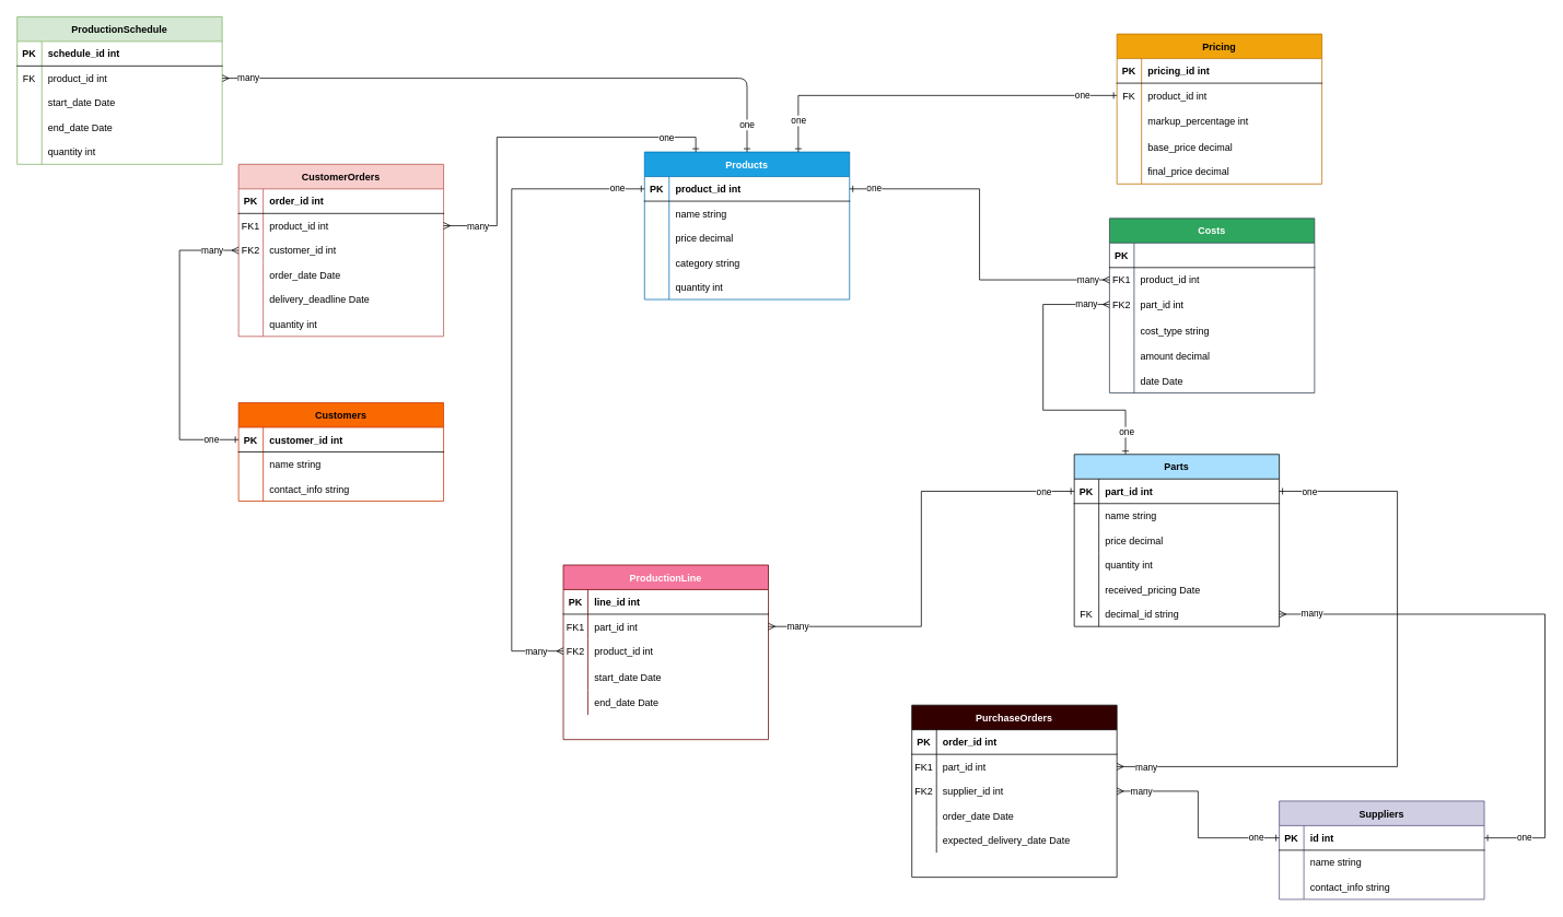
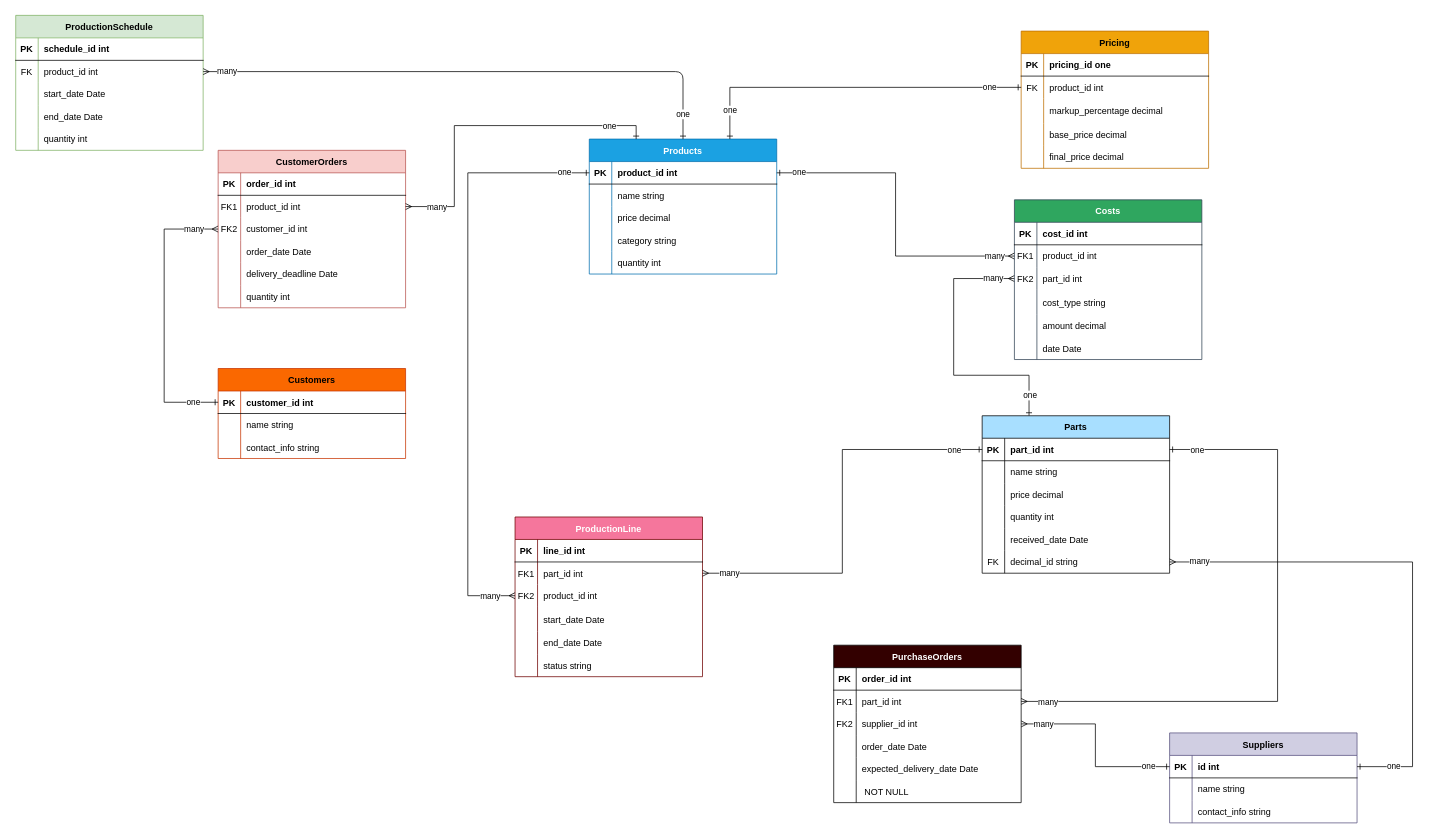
- <mxCell id="155" value="pricing_id int" style="shape=partialRectangle;overflow=hidden;connectable=0;fillColor=none;top=0;left=0;bottom=0;right=0;align=left;spacingLeft=6;fontStyle=1;" vertex="1" parent="153"><mxGeometry x="30" width="220" height="30" as="geometry"><mxRectangle width="220" height="30" as="alternateBounds" /></mxGeometry></mxCell>
+ <mxCell id="155" value="pricing_id one" style="shape=partialRectangle;overflow=hidden;connectable=0;fillColor=none;top=0;left=0;bottom=0;right=0;align=left;spacingLeft=6;fontStyle=1;" vertex="1" parent="153"><mxGeometry x="30" width="220" height="30" as="geometry"><mxRectangle width="220" height="30" as="alternateBounds" /></mxGeometry></mxCell>
- <mxCell id="161" value="markup_percentage int" style="shape=partialRectangle;overflow=hidden;connectable=0;fillColor=none;top=0;left=0;bottom=0;right=0;align=left;spacingLeft=6;" vertex="1" parent="159"><mxGeometry x="30" width="220" height="33" as="geometry"><mxRectangle width="220" height="33" as="alternateBounds" /></mxGeometry></mxCell>
+ <mxCell id="161" value="markup_percentage decimal" style="shape=partialRectangle;overflow=hidden;connectable=0;fillColor=none;top=0;left=0;bottom=0;right=0;align=left;spacingLeft=6;" vertex="1" parent="159"><mxGeometry x="30" width="220" height="33" as="geometry"><mxRectangle width="220" height="33" as="alternateBounds" /></mxGeometry></mxCell>
+ <mxCell id="136" value="cost_id int" style="shape=partialRectangle;overflow=hidden;connectable=0;fillColor=none;top=0;left=0;bottom=0;right=0;align=left;spacingLeft=6;fontStyle=1;" vertex="1" parent="134"><mxGeometry x="30" width="220" height="30" as="geometry"><mxRectangle width="220" height="30" as="alternateBounds" /></mxGeometry></mxCell>
- <mxCell id="20" value="received_pricing Date" style="shape=partialRectangle;overflow=hidden;connectable=0;fillColor=none;top=0;left=0;bottom=0;right=0;align=left;spacingLeft=6;" parent="18" vertex="1"><mxGeometry x="30" width="220" height="30" as="geometry"><mxRectangle width="220" height="30" as="alternateBounds" /></mxGeometry></mxCell>
+ <mxCell id="20" value="received_date Date" style="shape=partialRectangle;overflow=hidden;connectable=0;fillColor=none;top=0;left=0;bottom=0;right=0;align=left;spacingLeft=6;" parent="18" vertex="1"><mxGeometry x="30" width="220" height="30" as="geometry"><mxRectangle width="220" height="30" as="alternateBounds" /></mxGeometry></mxCell>
+ <mxCell id="132" value="status string" style="shape=partialRectangle;overflow=hidden;connectable=0;fillColor=none;top=0;left=0;bottom=0;right=0;align=left;spacingLeft=6;" vertex="1" parent="130"><mxGeometry x="30" width="220" height="30" as="geometry"><mxRectangle width="220" height="30" as="alternateBounds" /></mxGeometry></mxCell>
+ <mxCell id="58" value=" NOT NULL" style="shape=partialRectangle;overflow=hidden;connectable=0;fillColor=none;top=0;left=0;bottom=0;right=0;align=left;spacingLeft=6;" parent="56" vertex="1"><mxGeometry x="30" width="220" height="30" as="geometry"><mxRectangle width="220" height="30" as="alternateBounds" /></mxGeometry></mxCell>
